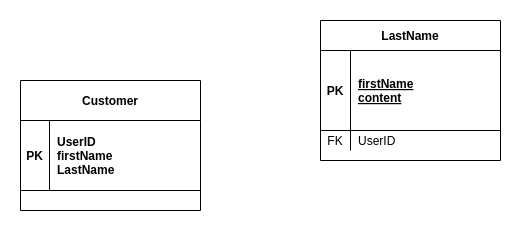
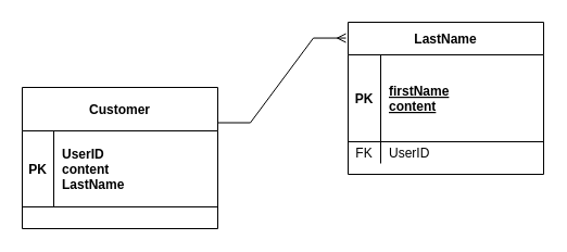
+ <mxCell id="13" value="" style="edgeStyle=entityRelationEdgeStyle;fontSize=12;html=1;endArrow=ERmany;rounded=0;exitX=1;exitY=0.25;exitDx=0;exitDy=0;entryX=-0.011;entryY=0.104;entryDx=0;entryDy=0;entryPerimeter=0;" edge="1" parent="1" source="2" target="6"><mxGeometry width="100" height="100" relative="1" as="geometry"><mxPoint x="210" y="195" as="sourcePoint" /><mxPoint x="310" y="95" as="targetPoint" /></mxGeometry></mxCell>
- <mxCell id="5" value="UserID&#10;firstName&#10;LastName" style="shape=partialRectangle;connectable=0;fillColor=none;top=0;left=0;bottom=0;right=0;align=left;spacingLeft=6;fontStyle=1;overflow=hidden;" vertex="1" parent="3"><mxGeometry x="29" width="151" height="70" as="geometry"><mxRectangle width="151" height="70" as="alternateBounds" /></mxGeometry></mxCell>
+ <mxCell id="5" value="UserID&#10;content&#10;LastName" style="shape=partialRectangle;connectable=0;fillColor=none;top=0;left=0;bottom=0;right=0;align=left;spacingLeft=6;fontStyle=1;overflow=hidden;" vertex="1" parent="3"><mxGeometry x="29" width="151" height="70" as="geometry"><mxRectangle width="151" height="70" as="alternateBounds" /></mxGeometry></mxCell>
